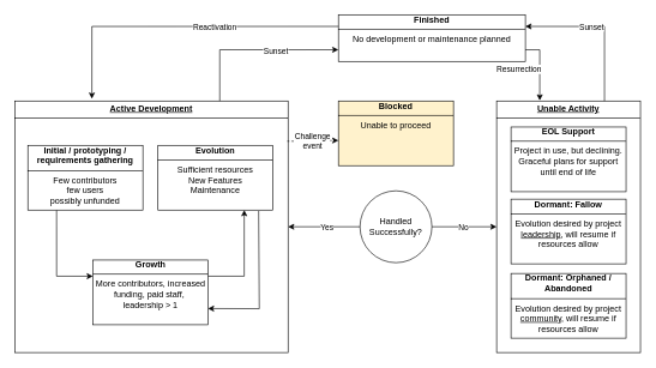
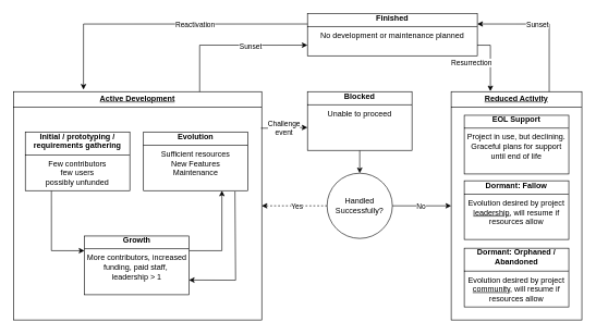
- <mxCell id="3" value="&lt;p style=&quot;margin: 4px 0px 0px; text-decoration: underline;&quot;&gt;&lt;b&gt;Unable Activity&lt;/b&gt;&lt;br&gt;&lt;/p&gt;&lt;hr style=&quot;border-style:solid;&quot; size=&quot;1&quot;&gt;&lt;p style=&quot;margin:0px;margin-left:8px;&quot;&gt;&lt;br&gt;&lt;/p&gt;" style="verticalAlign=top;align=center;overflow=fill;html=1;whiteSpace=wrap;" vertex="1" parent="2"><mxGeometry width="200" height="350" as="geometry" /></mxCell>
+ <mxCell id="3" value="&lt;p style=&quot;margin: 4px 0px 0px; text-decoration: underline;&quot;&gt;&lt;b&gt;Reduced Activity&lt;/b&gt;&lt;br&gt;&lt;/p&gt;&lt;hr style=&quot;border-style:solid;&quot; size=&quot;1&quot;&gt;&lt;p style=&quot;margin:0px;margin-left:8px;&quot;&gt;&lt;br&gt;&lt;/p&gt;" style="verticalAlign=top;align=center;overflow=fill;html=1;whiteSpace=wrap;" vertex="1" parent="2"><mxGeometry width="200" height="350" as="geometry" /></mxCell>
- <mxCell id="17" value="&lt;b&gt;Blocked&lt;br&gt;&lt;/b&gt;&lt;hr align=&quot;center&quot; size=&quot;1&quot; style=&quot;border-style:solid;&quot;&gt;Unable to proceed" style="verticalAlign=middle;align=center;overflow=fill;html=1;whiteSpace=wrap;spacingTop=6;fillColor=#fff2cc;" vertex="1" parent="1"><mxGeometry x="470" y="140" width="160" height="90" as="geometry" /></mxCell>
+ <mxCell id="17" value="&lt;b&gt;Blocked&lt;br&gt;&lt;/b&gt;&lt;hr align=&quot;center&quot; size=&quot;1&quot; style=&quot;border-style:solid;&quot;&gt;Unable to proceed" style="verticalAlign=middle;align=center;overflow=fill;html=1;whiteSpace=wrap;spacingTop=6;" vertex="1" parent="1"><mxGeometry x="470" y="140" width="160" height="90" as="geometry" /></mxCell>
- <mxCell id="23" style="edgeStyle=orthogonalEdgeStyle;rounded=0;orthogonalLoop=1;jettySize=auto;html=1;exitX=0.997;exitY=0.16;exitDx=0;exitDy=0;entryX=0;entryY=0.611;entryDx=0;entryDy=0;entryPerimeter=0;exitPerimeter=0;dashed=1;" edge="1" parent="1" source="8" target="17"><mxGeometry relative="1" as="geometry" /></mxCell>
+ <mxCell id="23" style="edgeStyle=orthogonalEdgeStyle;rounded=0;orthogonalLoop=1;jettySize=auto;html=1;exitX=0.997;exitY=0.16;exitDx=0;exitDy=0;entryX=0;entryY=0.611;entryDx=0;entryDy=0;entryPerimeter=0;exitPerimeter=0;" edge="1" parent="1" source="8" target="17"><mxGeometry relative="1" as="geometry" /></mxCell>
+ <mxCell id="16" style="edgeStyle=orthogonalEdgeStyle;rounded=0;orthogonalLoop=1;jettySize=auto;html=1;exitX=0.5;exitY=1;exitDx=0;exitDy=0;entryX=0.5;entryY=0;entryDx=0;entryDy=0;" edge="1" parent="1" source="17" target="18"><mxGeometry relative="1" as="geometry" /></mxCell>
- <mxCell id="19" style="edgeStyle=orthogonalEdgeStyle;rounded=0;orthogonalLoop=1;jettySize=auto;html=1;exitX=0;exitY=0.5;exitDx=0;exitDy=0;entryX=1;entryY=0.5;entryDx=0;entryDy=0;" edge="1" parent="1" source="18" target="8"><mxGeometry relative="1" as="geometry"><mxPoint x="410" y="358" as="targetPoint" /></mxGeometry></mxCell>
+ <mxCell id="19" style="edgeStyle=orthogonalEdgeStyle;rounded=0;orthogonalLoop=1;jettySize=auto;html=1;exitX=0;exitY=0.5;exitDx=0;exitDy=0;entryX=1;entryY=0.5;entryDx=0;entryDy=0;dashed=1;" edge="1" parent="1" source="18" target="8"><mxGeometry relative="1" as="geometry"><mxPoint x="410" y="358" as="targetPoint" /></mxGeometry></mxCell>
